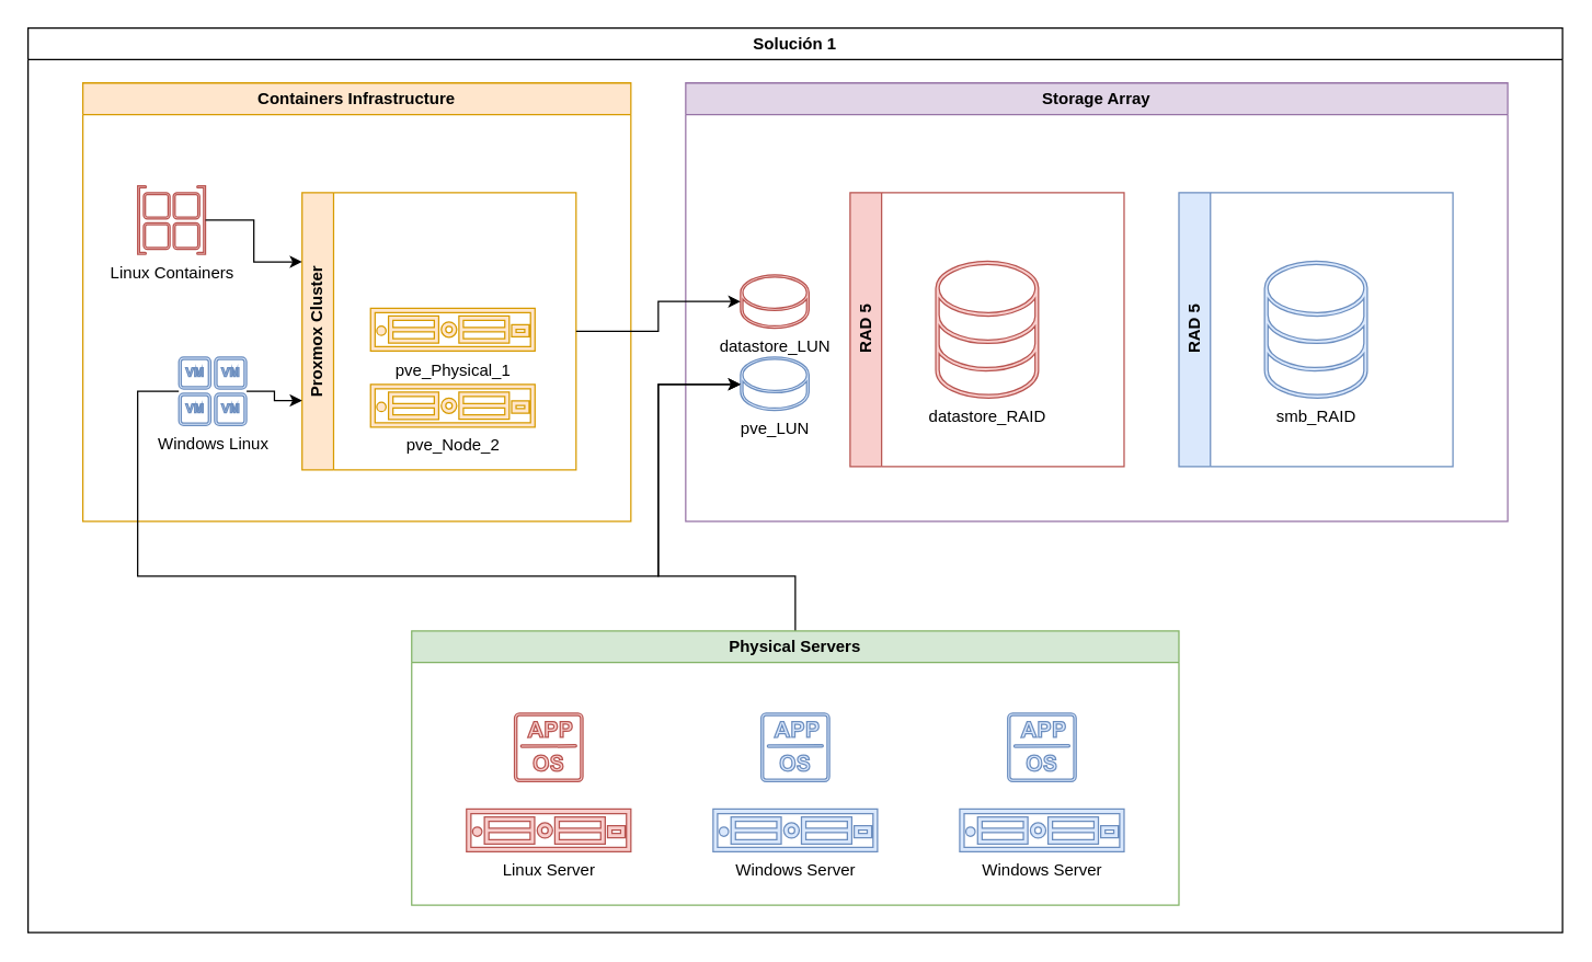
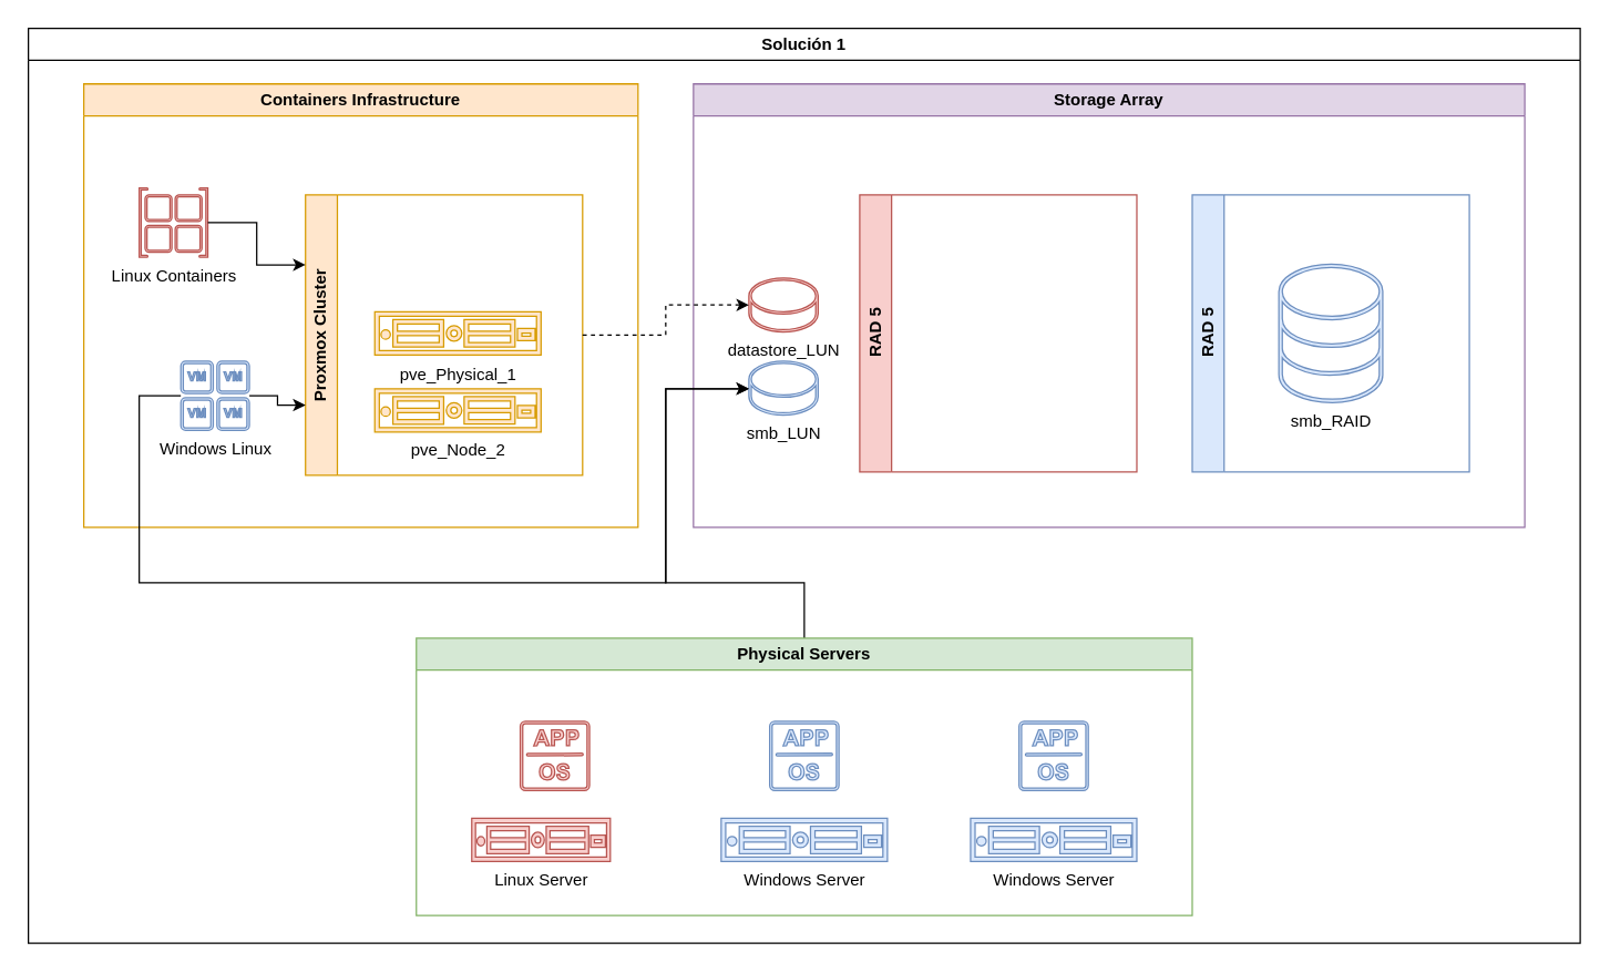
- <mxCell id="18" style="edgeStyle=orthogonalEdgeStyle;rounded=0;orthogonalLoop=1;jettySize=auto;html=1;exitX=1;exitY=0.5;exitDx=0;exitDy=0;" edge="1" parent="2" source="13" target="4"><mxGeometry relative="1" as="geometry" /></mxCell>
+ <mxCell id="18" style="edgeStyle=orthogonalEdgeStyle;rounded=0;orthogonalLoop=1;jettySize=auto;html=1;exitX=1;exitY=0.5;exitDx=0;exitDy=0;dashed=1;" edge="1" parent="2" source="13" target="4"><mxGeometry relative="1" as="geometry" /></mxCell>
- <mxCell id="7" value="datastore_RAID" style="sketch=0;pointerEvents=1;shadow=0;dashed=0;html=1;strokeColor=#b85450;fillColor=#f8cecc;aspect=fixed;labelPosition=center;verticalLabelPosition=bottom;verticalAlign=top;align=center;outlineConnect=0;shape=mxgraph.vvd.storage;" vertex="1" parent="6"><mxGeometry x="62.5" y="50" width="75" height="100" as="geometry" /></mxCell>
- <mxCell id="5" value="pve_LUN" style="pointerEvents=1;shadow=0;dashed=0;html=1;aspect=fixed;labelPosition=center;verticalLabelPosition=bottom;verticalAlign=top;align=center;outlineConnect=0;shape=mxgraph.vvd.datastore;fillColor=#dae8fc;fillStyle=solid;strokeColor=#6c8ebf;" vertex="1" parent="3"><mxGeometry x="40" y="200" width="50" height="39" as="geometry" /></mxCell>
+ <mxCell id="5" value="smb_LUN" style="pointerEvents=1;shadow=0;dashed=0;html=1;aspect=fixed;labelPosition=center;verticalLabelPosition=bottom;verticalAlign=top;align=center;outlineConnect=0;shape=mxgraph.vvd.datastore;fillColor=#dae8fc;fillStyle=solid;strokeColor=#6c8ebf;" vertex="1" parent="3"><mxGeometry x="40" y="200" width="50" height="39" as="geometry" /></mxCell>
- <mxCell id="22" value="Linux Server" style="sketch=0;pointerEvents=1;shadow=0;dashed=0;html=1;strokeColor=#b85450;fillColor=#f8cecc;aspect=fixed;labelPosition=center;verticalLabelPosition=bottom;verticalAlign=top;align=center;outlineConnect=0;shape=mxgraph.vvd.server;" vertex="1" parent="21"><mxGeometry x="40" y="130" width="120" height="31.2" as="geometry" /></mxCell>
+ <mxCell id="22" value="Linux Server" style="sketch=0;pointerEvents=1;shadow=0;dashed=0;html=1;strokeColor=#b85450;fillColor=#f8cecc;aspect=fixed;labelPosition=center;verticalLabelPosition=bottom;verticalAlign=top;align=center;outlineConnect=0;shape=mxgraph.vvd.server;" vertex="1" parent="21"><mxGeometry x="40" y="130" width="100" height="31.2" as="geometry" /></mxCell>
